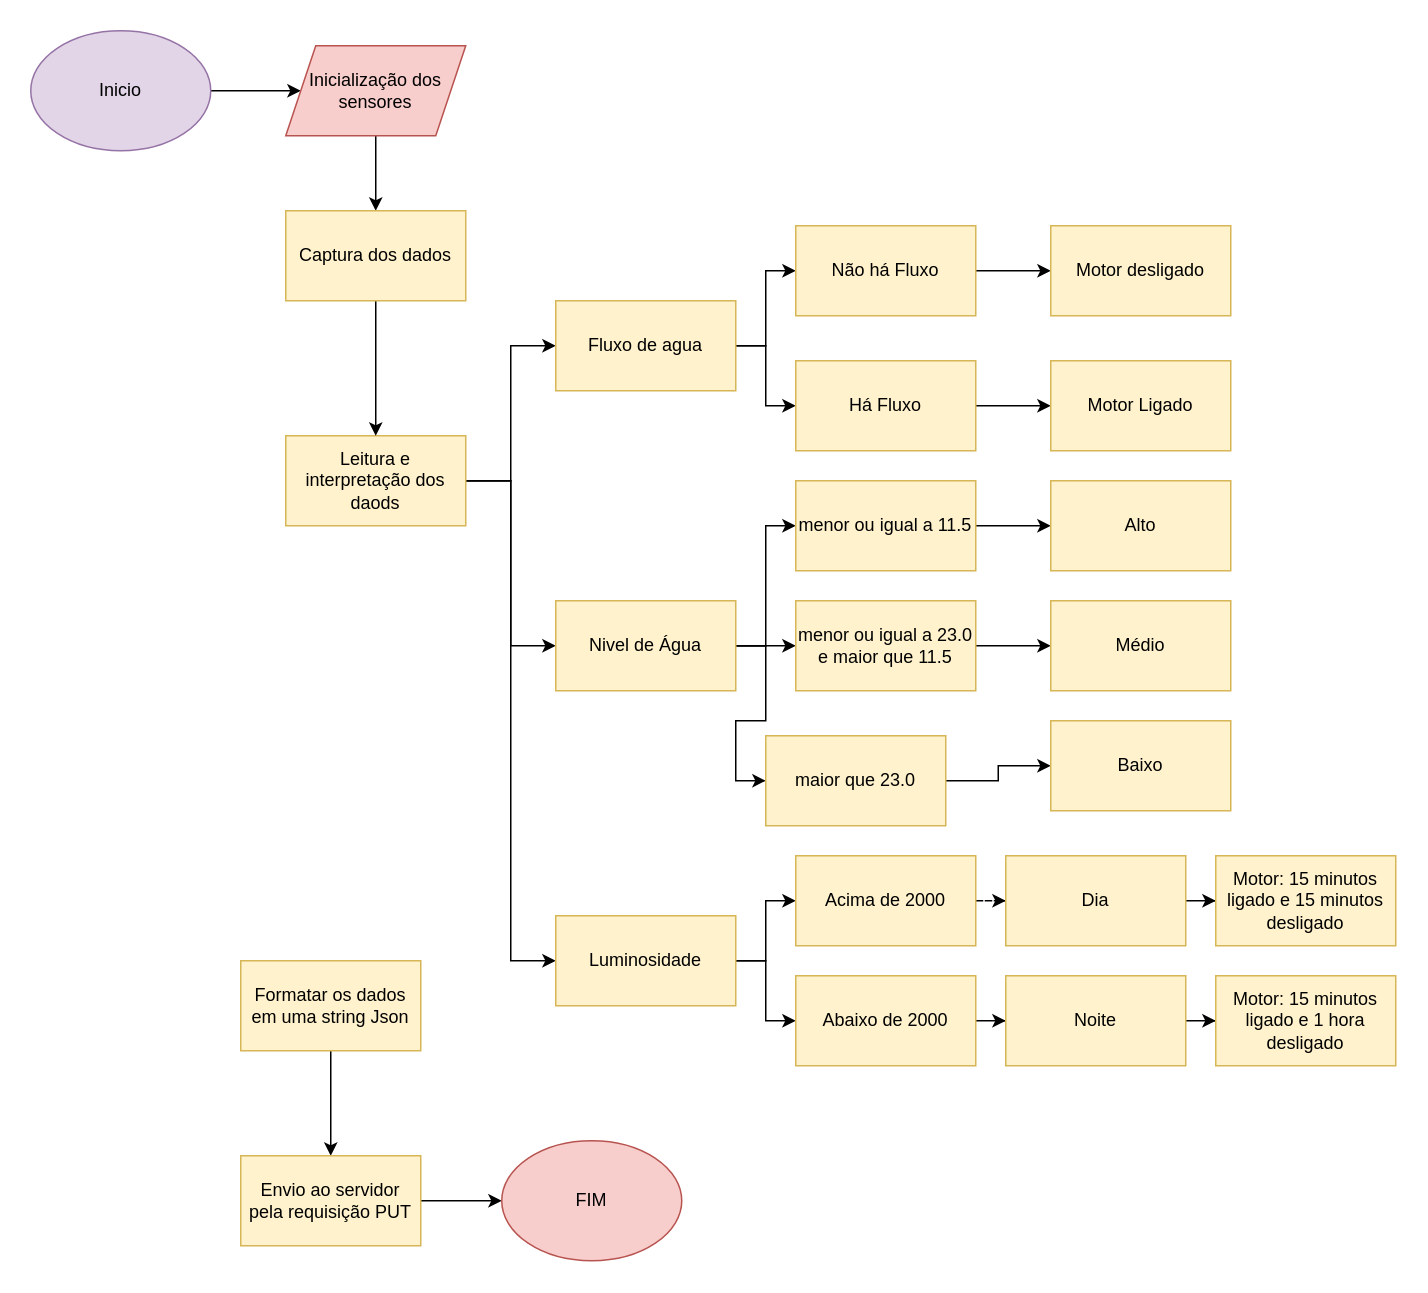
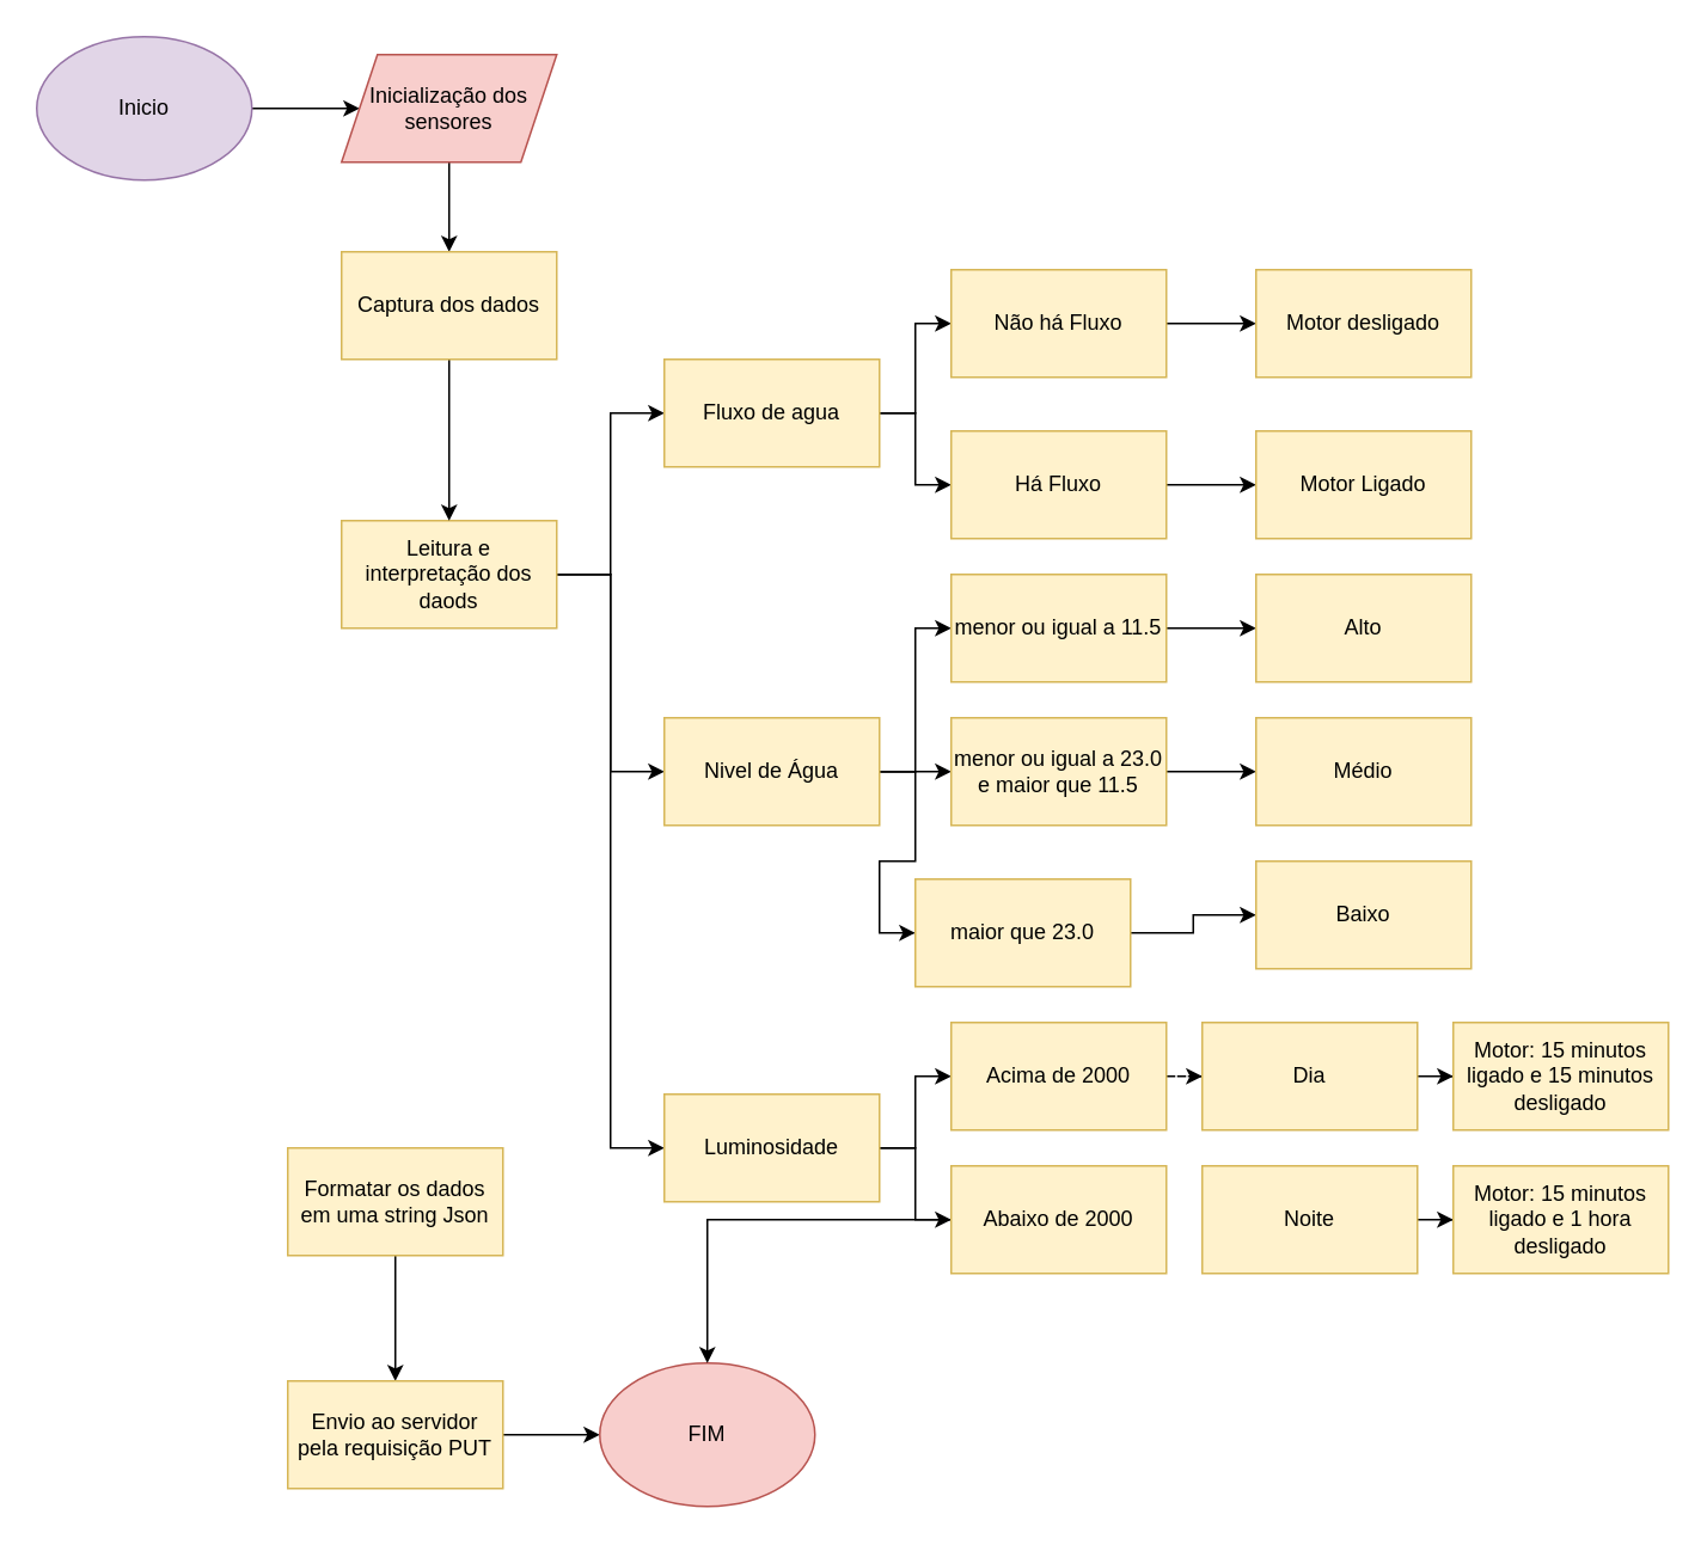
- <mxCell id="44" style="edgeStyle=orthogonalEdgeStyle;rounded=0;orthogonalLoop=1;jettySize=auto;html=1;entryX=0;entryY=0.5;entryDx=0;entryDy=0;" edge="1" parent="1" source="45" target="47"><mxGeometry relative="1" as="geometry" /></mxCell>
+ <mxCell id="44" style="edgeStyle=orthogonalEdgeStyle;rounded=0;orthogonalLoop=1;jettySize=auto;html=1;" edge="1" parent="1" source="45" target="30"><mxGeometry relative="1" as="geometry" /></mxCell>
